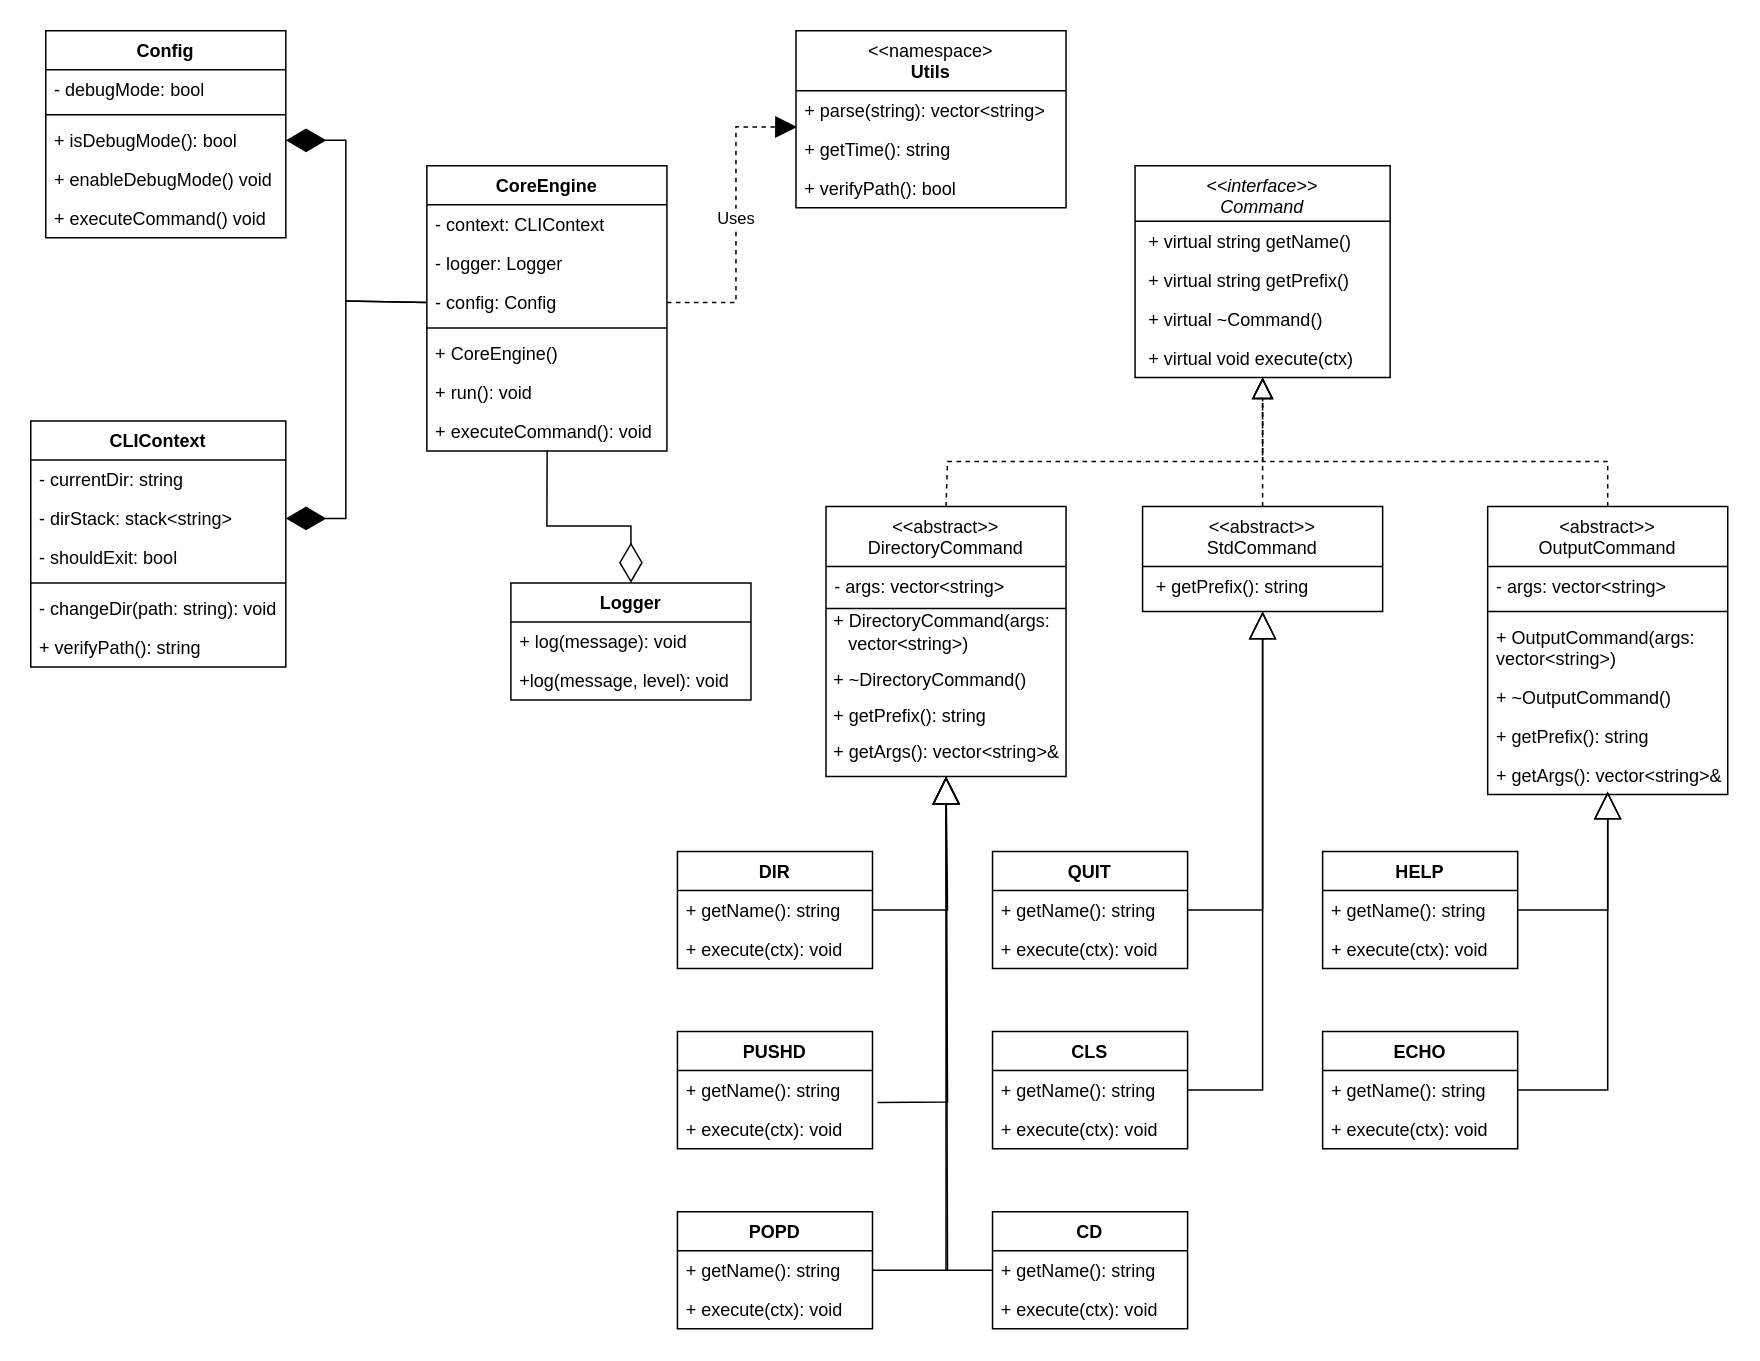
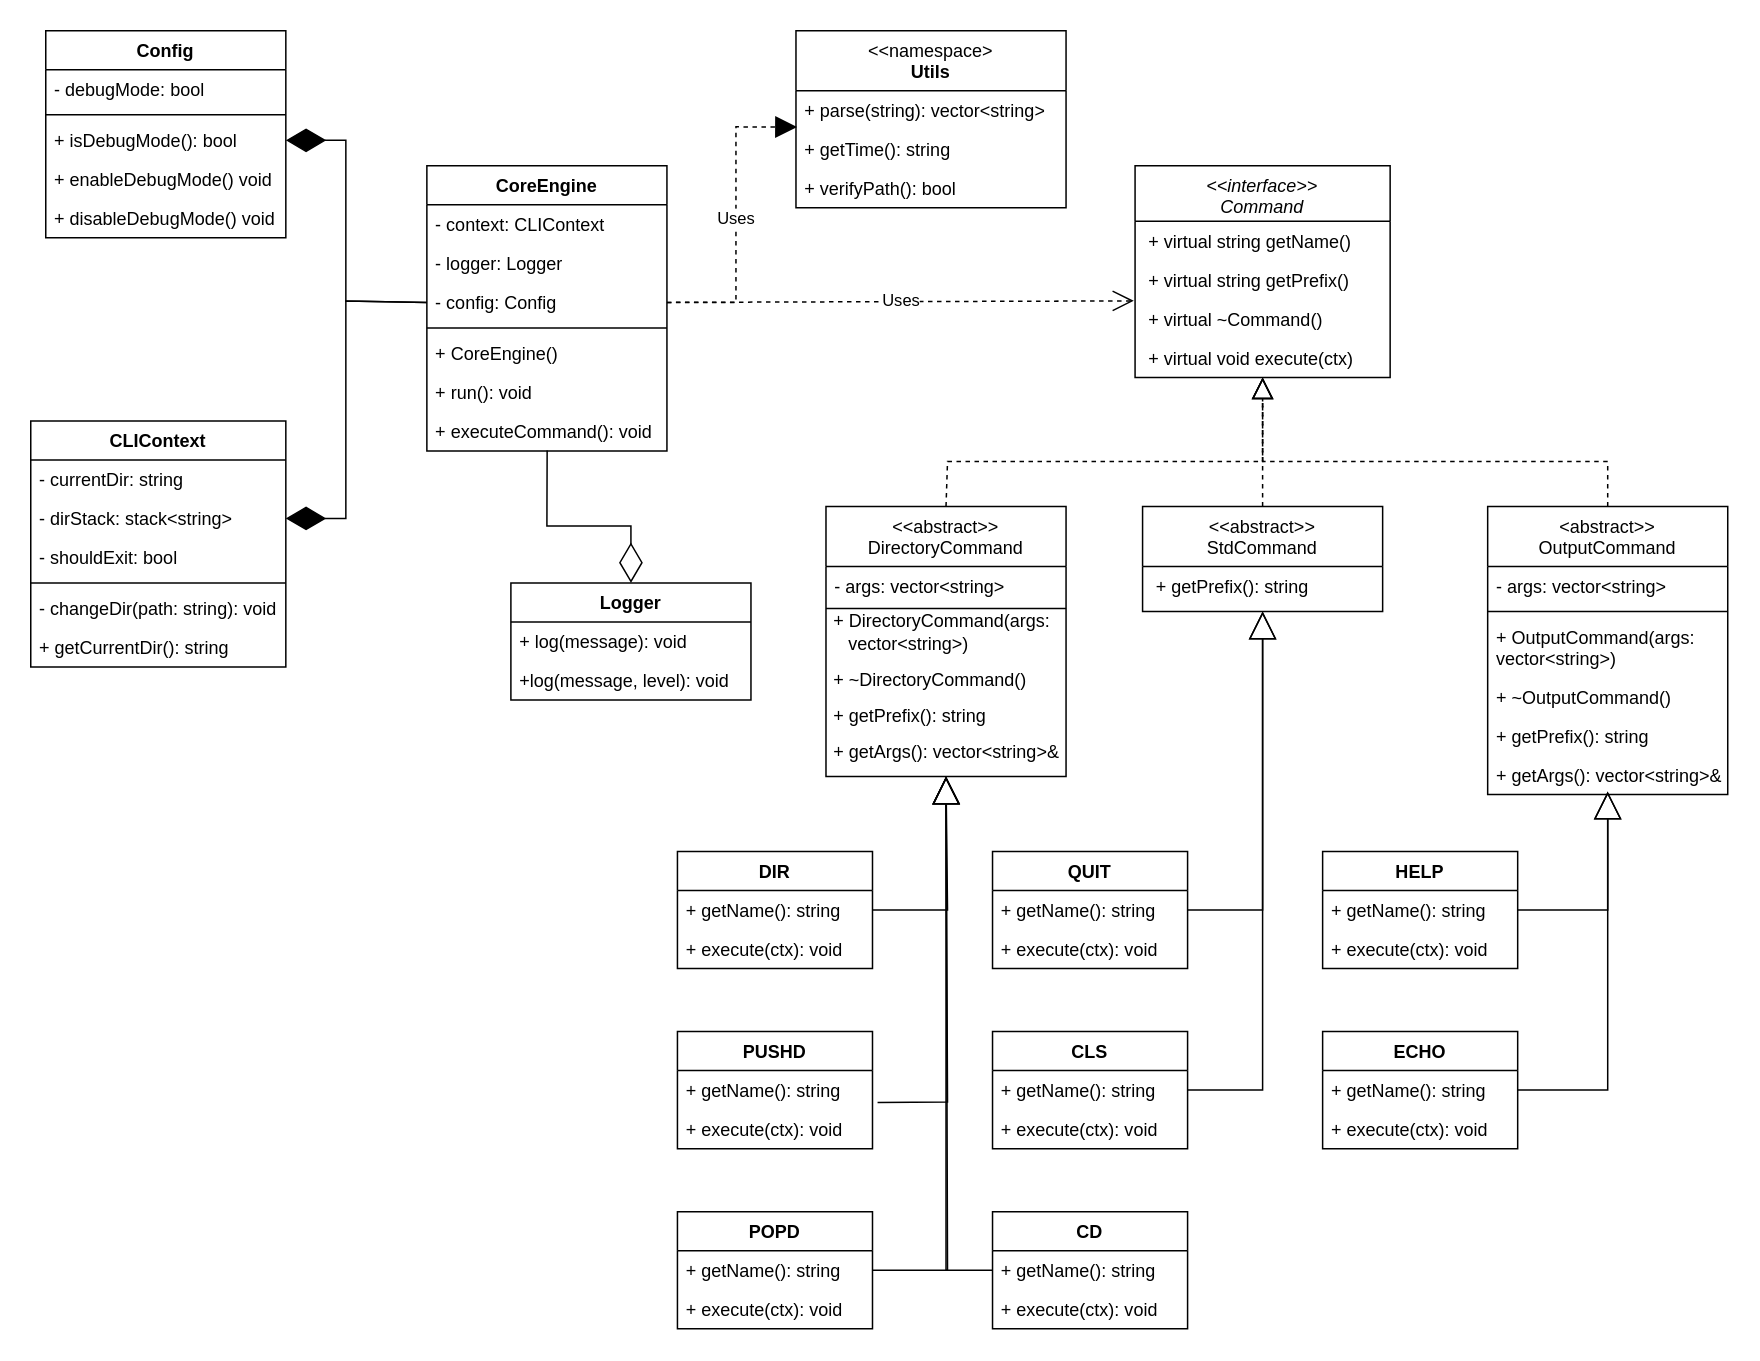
- <mxCell id="82" value="+ executeCommand() void" style="text;strokeColor=none;fillColor=none;align=left;verticalAlign=top;spacingLeft=4;spacingRight=4;overflow=hidden;rotatable=0;points=[[0,0.5],[1,0.5]];portConstraint=eastwest;whiteSpace=wrap;html=1;" parent="77" vertex="1"><mxGeometry y="112" width="160" height="26" as="geometry" /></mxCell>
+ <mxCell id="82" value="+ disableDebugMode() void" style="text;strokeColor=none;fillColor=none;align=left;verticalAlign=top;spacingLeft=4;spacingRight=4;overflow=hidden;rotatable=0;points=[[0,0.5],[1,0.5]];portConstraint=eastwest;whiteSpace=wrap;html=1;" parent="77" vertex="1"><mxGeometry y="112" width="160" height="26" as="geometry" /></mxCell>
+ <mxCell id="90" value="Uses" style="endArrow=open;endSize=12;dashed=1;html=1;rounded=0;exitX=1;exitY=0.5;exitDx=0;exitDy=0;entryX=-0.005;entryY=0.038;entryDx=0;entryDy=0;entryPerimeter=0;" parent="1" source="61" target="5" edge="1"><mxGeometry width="160" relative="1" as="geometry"><mxPoint x="501" y="340" as="sourcePoint" /><mxPoint x="661" y="340" as="targetPoint" /></mxGeometry></mxCell>
- <mxCell id="76" value="+ verifyPath(): string" style="text;strokeColor=none;fillColor=none;align=left;verticalAlign=top;spacingLeft=4;spacingRight=4;overflow=hidden;rotatable=0;points=[[0,0.5],[1,0.5]];portConstraint=eastwest;whiteSpace=wrap;html=1;" parent="70" vertex="1"><mxGeometry y="138" width="170" height="26" as="geometry" /></mxCell>
+ <mxCell id="76" value="+ getCurrentDir(): string" style="text;strokeColor=none;fillColor=none;align=left;verticalAlign=top;spacingLeft=4;spacingRight=4;overflow=hidden;rotatable=0;points=[[0,0.5],[1,0.5]];portConstraint=eastwest;whiteSpace=wrap;html=1;" parent="70" vertex="1"><mxGeometry y="138" width="170" height="26" as="geometry" /></mxCell>
